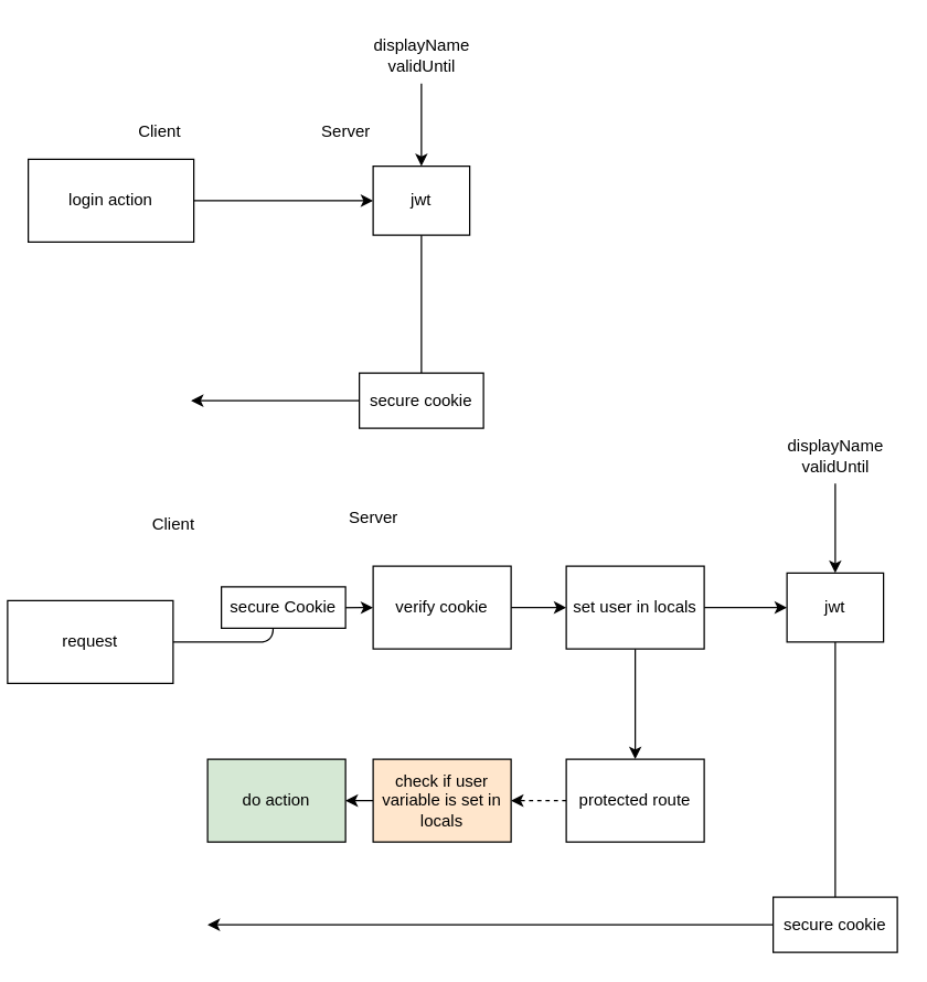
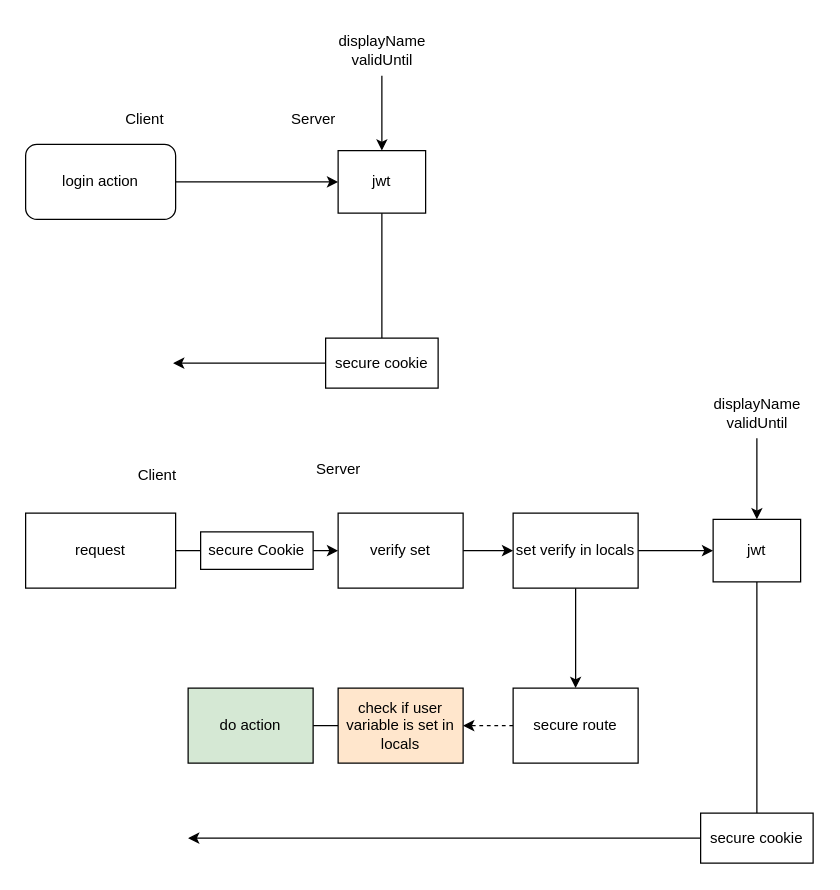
- <mxCell id="9" value="login action" style="whiteSpace=wrap;html=1;" parent="1" vertex="1"><mxGeometry x="20" y="115" width="120" height="60" as="geometry" /></mxCell>
+ <mxCell id="9" value="login action" style="whiteSpace=wrap;html=1;rounded=1;" parent="1" vertex="1"><mxGeometry x="20" y="115" width="120" height="60" as="geometry" /></mxCell>
- <mxCell id="16" value="verify cookie" style="whiteSpace=wrap;html=1;" parent="1" vertex="1"><mxGeometry x="270" y="410" width="100" height="60" as="geometry" /></mxCell>
+ <mxCell id="16" value="verify set" style="whiteSpace=wrap;html=1;" parent="1" vertex="1"><mxGeometry x="270" y="410" width="100" height="60" as="geometry" /></mxCell>
- <mxCell id="27" value="set user in locals" style="whiteSpace=wrap;html=1;" parent="1" vertex="1"><mxGeometry x="410" y="410" width="100" height="60" as="geometry" /></mxCell>
+ <mxCell id="27" value="set verify in locals" style="whiteSpace=wrap;html=1;" parent="1" vertex="1"><mxGeometry x="410" y="410" width="100" height="60" as="geometry" /></mxCell>
- <mxCell id="8" value="request" style="whiteSpace=wrap;html=1;" parent="1" vertex="1"><mxGeometry x="5" y="435" width="120" height="60" as="geometry" /></mxCell>
+ <mxCell id="8" value="request" style="whiteSpace=wrap;html=1;" parent="1" vertex="1"><mxGeometry x="20" y="410" width="120" height="60" as="geometry" /></mxCell>
- <mxCell id="30" value="" style="edgeStyle=none;html=1;" parent="1" source="31" target="32" edge="1"><mxGeometry relative="1" as="geometry" /></mxCell>
+ <mxCell id="30" value="" style="edgeStyle=none;html=1;endArrow=none;" parent="1" source="31" target="32" edge="1"><mxGeometry relative="1" as="geometry" /></mxCell>
- <mxCell id="29" value="protected route" style="whiteSpace=wrap;html=1;" parent="1" vertex="1"><mxGeometry x="410" y="550" width="100" height="60" as="geometry" /></mxCell>
+ <mxCell id="29" value="secure route" style="whiteSpace=wrap;html=1;" parent="1" vertex="1"><mxGeometry x="410" y="550" width="100" height="60" as="geometry" /></mxCell>
